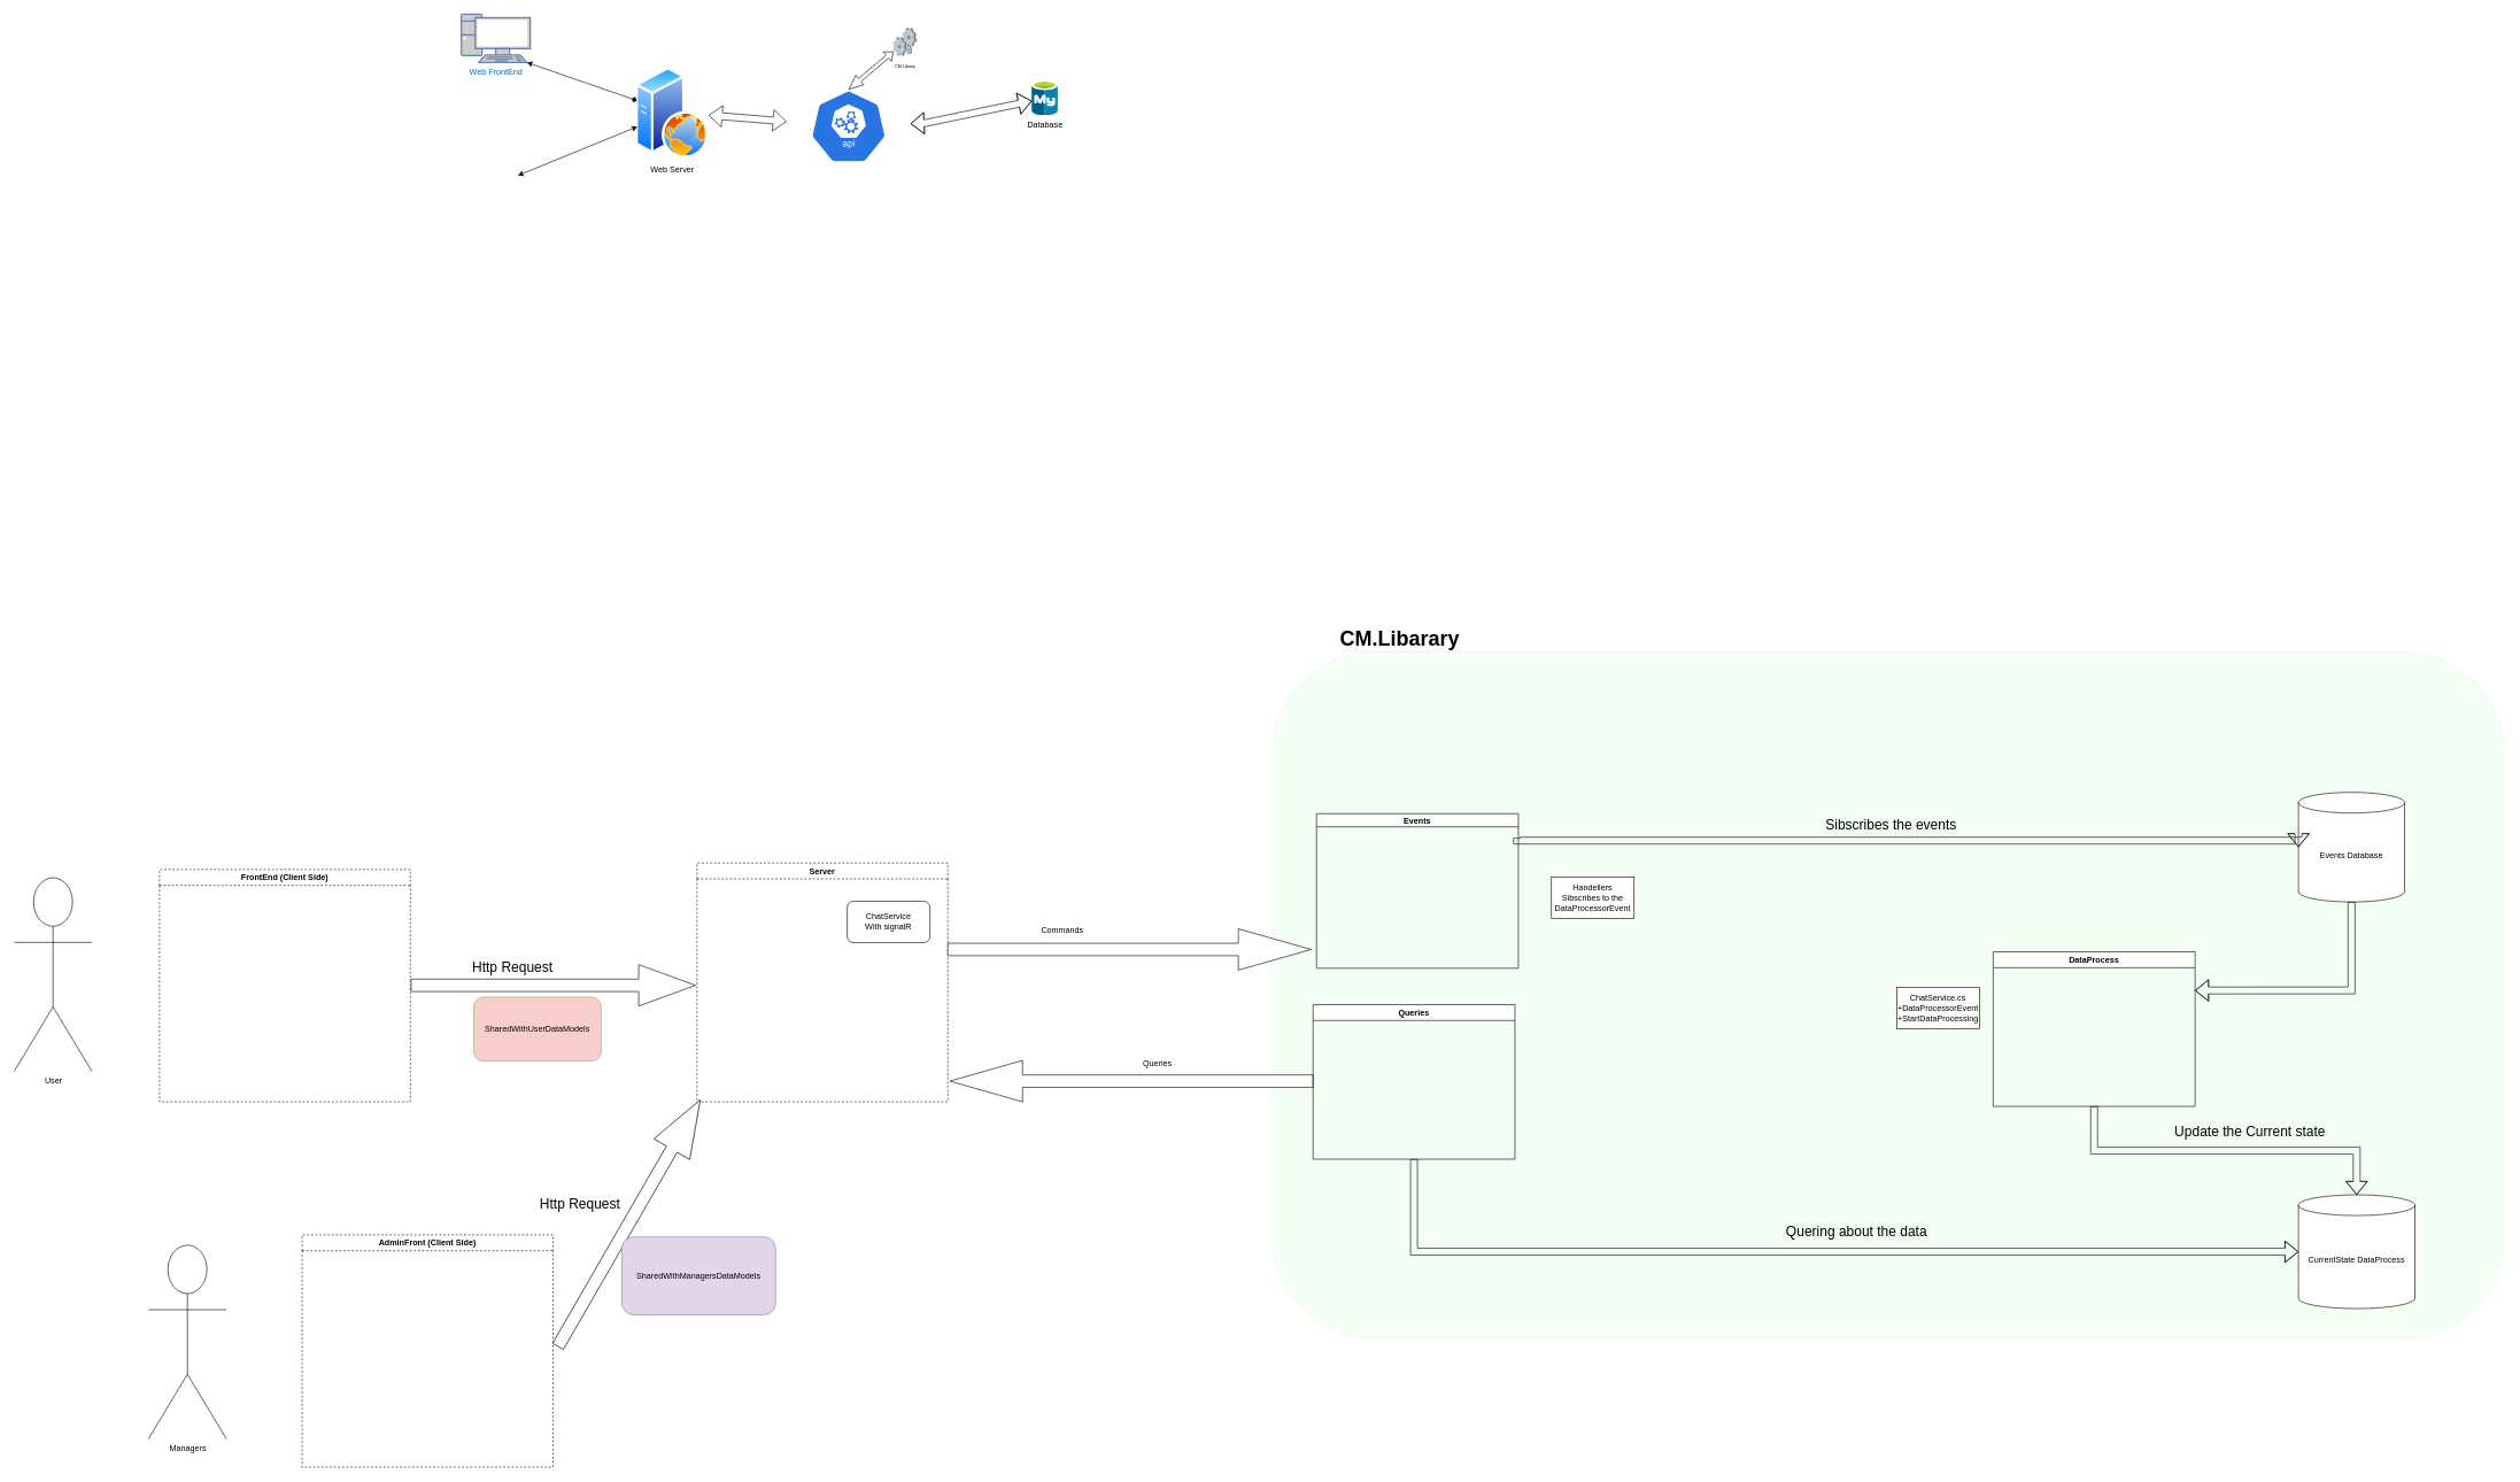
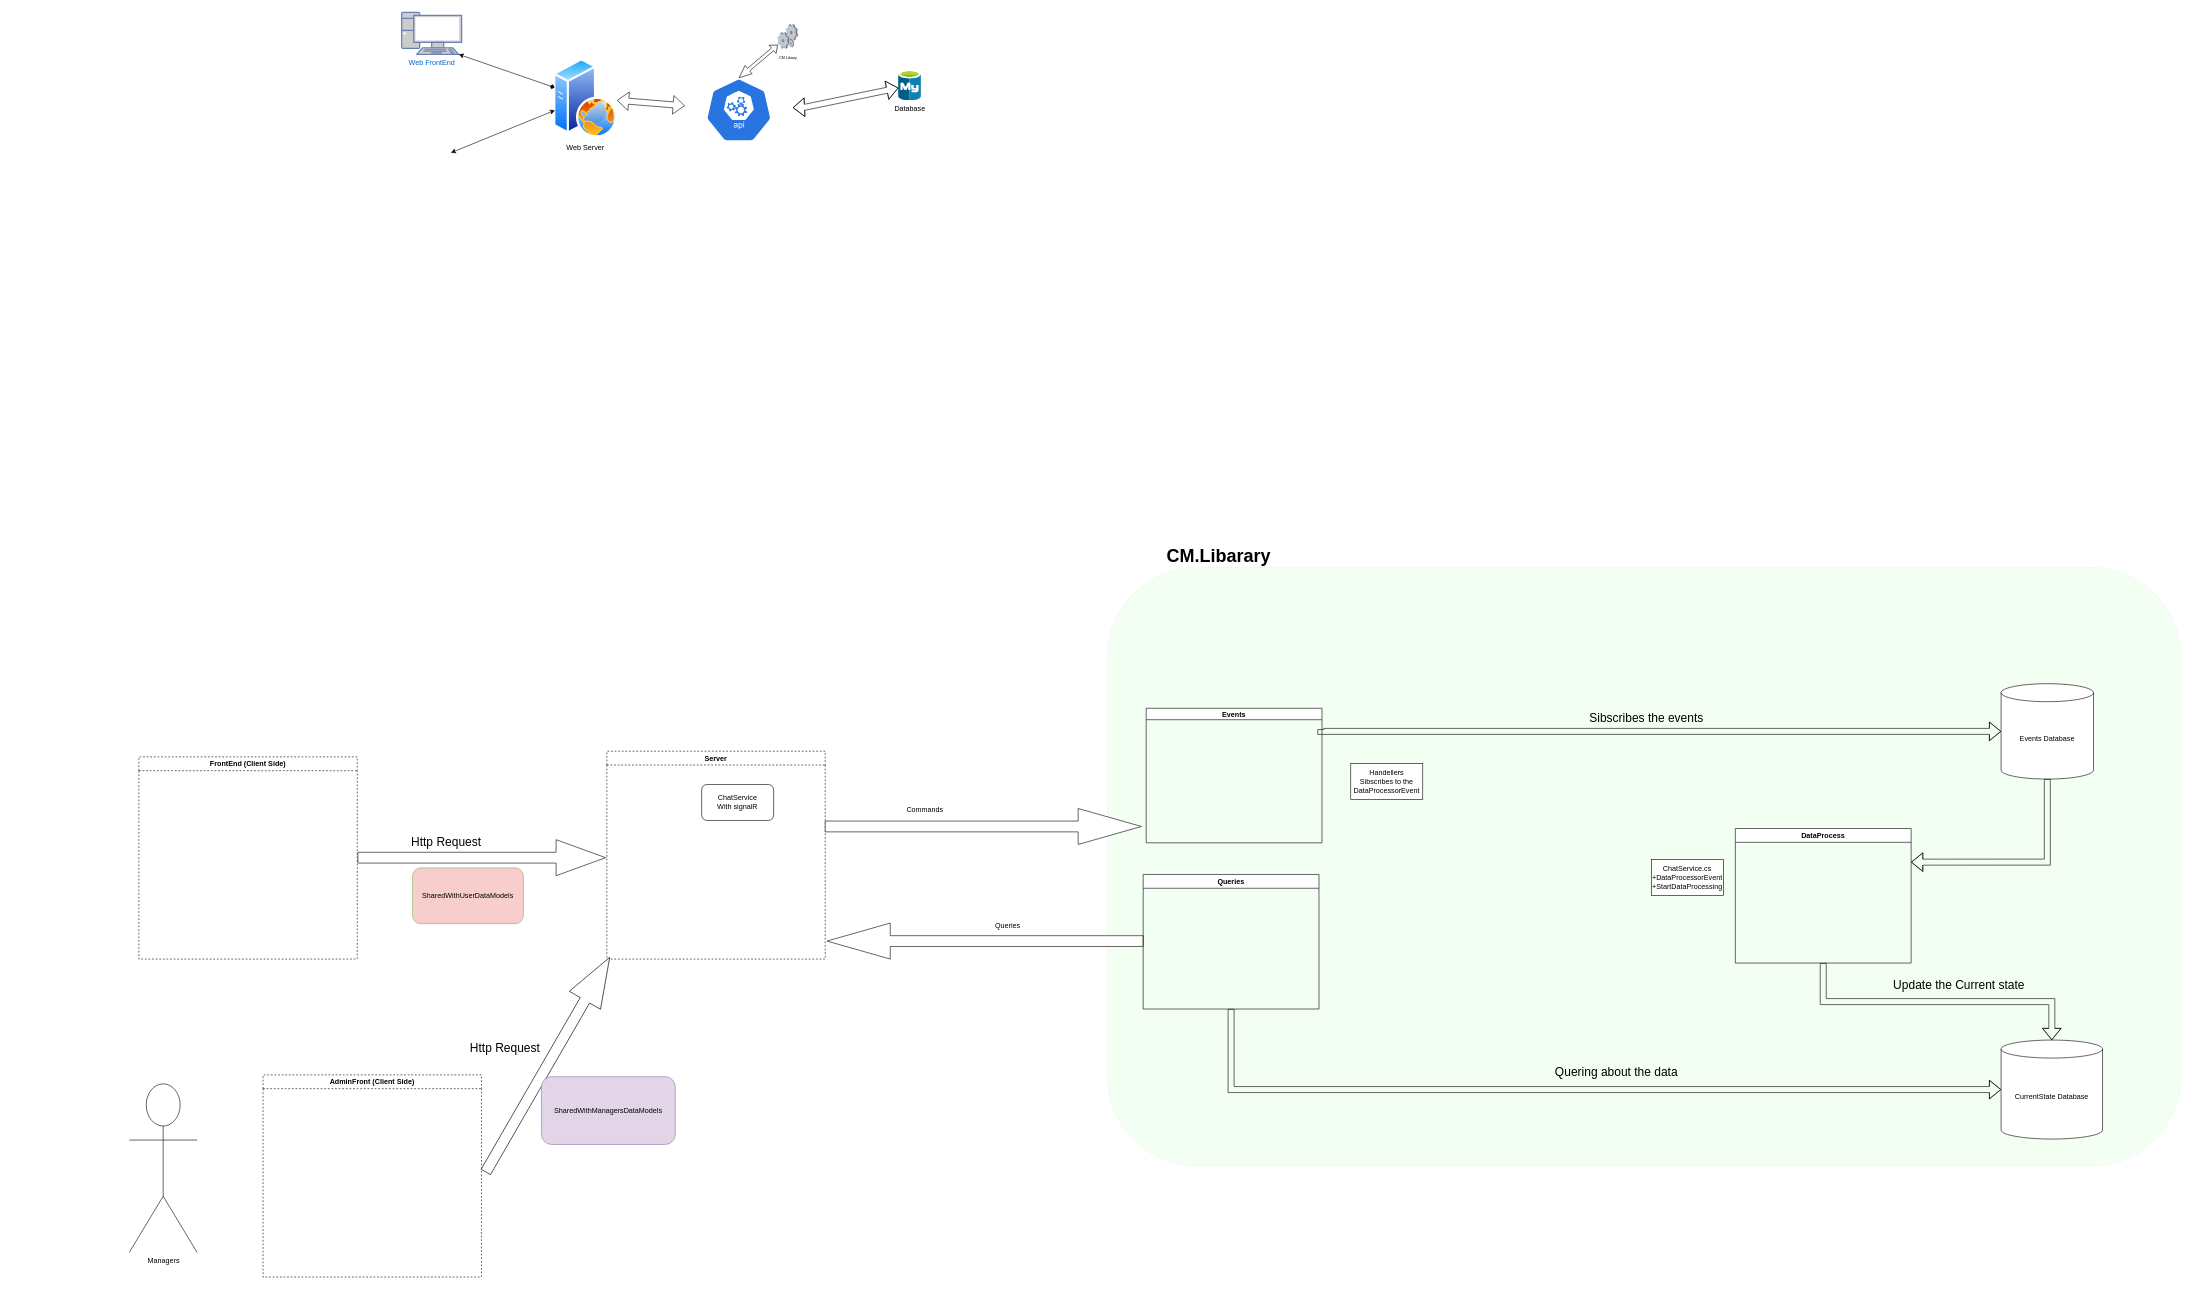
- <mxCell id="5" value="Events Database" style="shape=cylinder3;whiteSpace=wrap;html=1;boundedLbl=1;backgroundOutline=1;size=15;" parent="1" vertex="1"><mxGeometry x="3335" y="1149" width="154" height="159" as="geometry" /></mxCell>
+ <mxCell id="5" value="Events Database" style="shape=cylinder3;whiteSpace=wrap;html=1;boundedLbl=1;backgroundOutline=1;size=15;" parent="1" vertex="1"><mxGeometry x="3335" y="1139" width="154" height="159" as="geometry" /></mxCell>
- <mxCell id="10" value="ChatService&lt;br&gt;With signalR" style="rounded=1;whiteSpace=wrap;html=1;" parent="9" vertex="1"><mxGeometry x="218" y="55.5" width="120" height="60" as="geometry" /></mxCell>
+ <mxCell id="10" value="ChatService&lt;br&gt;With signalR" style="rounded=1;whiteSpace=wrap;html=1;" parent="9" vertex="1"><mxGeometry x="158" y="55.5" width="120" height="60" as="geometry" /></mxCell>
- <mxCell id="3" value="User" style="shape=umlActor;verticalLabelPosition=bottom;verticalAlign=top;html=1;outlineConnect=0;" parent="1" vertex="1"><mxGeometry x="20" y="1273" width="113" height="281" as="geometry" /></mxCell>
- <mxCell id="6" value="CurrentState DataProcess" style="shape=cylinder3;whiteSpace=wrap;html=1;boundedLbl=1;backgroundOutline=1;size=15;" parent="1" vertex="1"><mxGeometry x="3335" y="1733" width="169" height="165" as="geometry" /></mxCell>
+ <mxCell id="6" value="CurrentState Database" style="shape=cylinder3;whiteSpace=wrap;html=1;boundedLbl=1;backgroundOutline=1;size=15;" parent="1" vertex="1"><mxGeometry x="3335" y="1733" width="169" height="165" as="geometry" /></mxCell>
